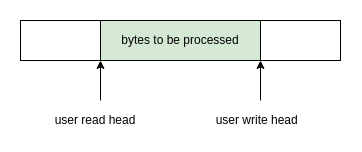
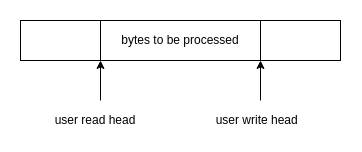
- <mxCell id="7" value="bytes to be processed" style="rounded=0;whiteSpace=wrap;html=1;fillColor=#d5e8d4;" parent="1" vertex="1"><mxGeometry x="100" y="20" width="160" height="40" as="geometry" /></mxCell>
+ <mxCell id="7" value="bytes to be processed" style="rounded=0;whiteSpace=wrap;html=1;" parent="1" vertex="1"><mxGeometry x="100" y="20" width="160" height="40" as="geometry" /></mxCell>
